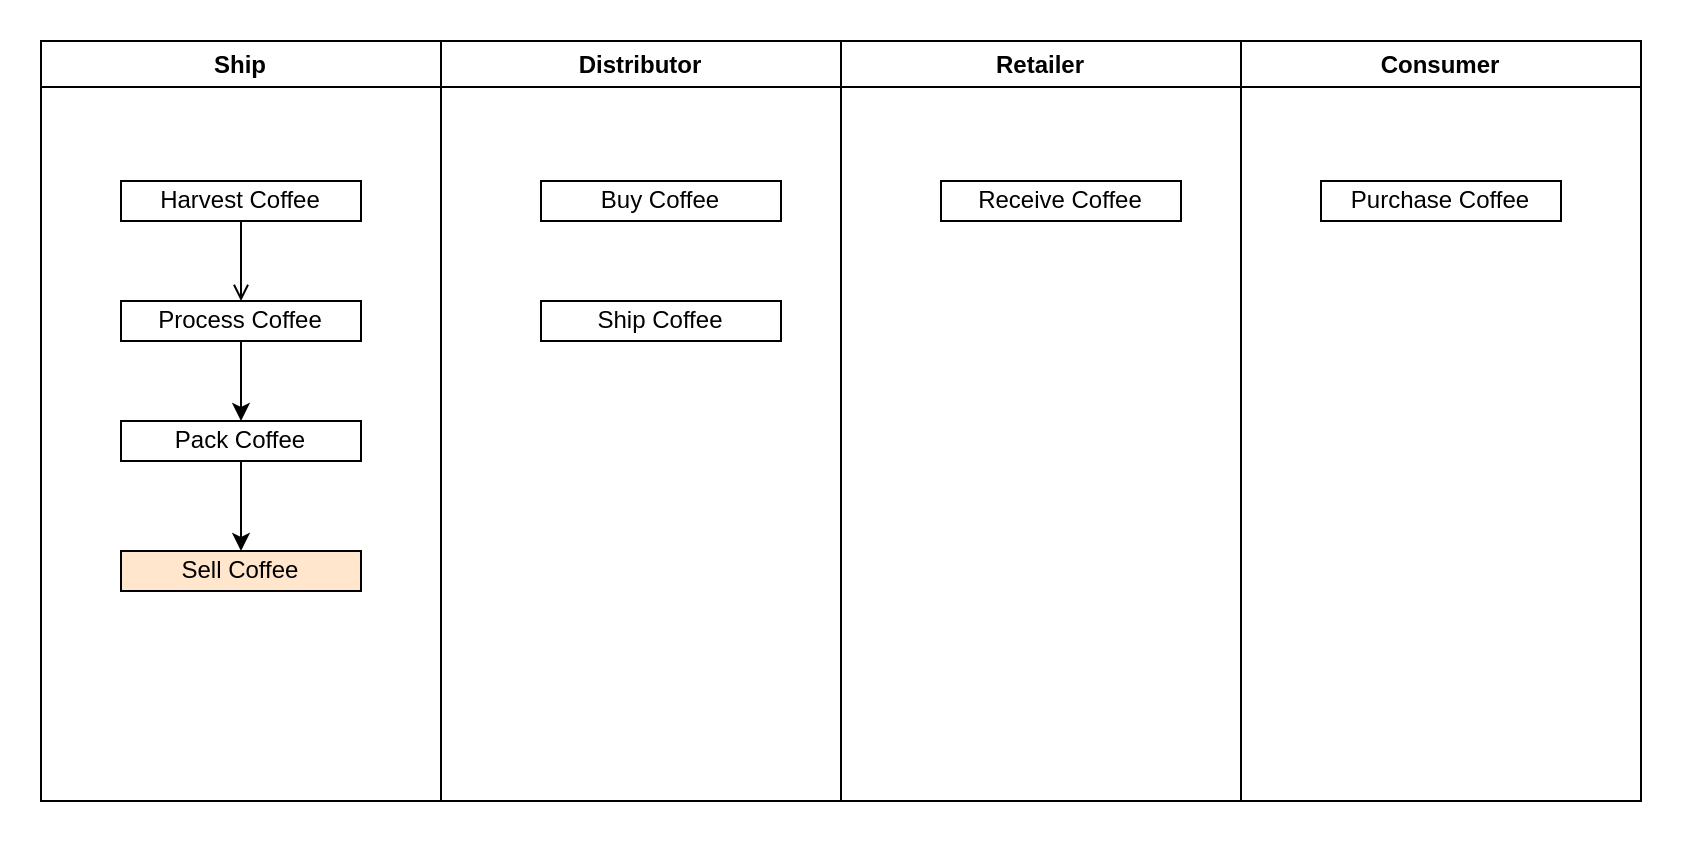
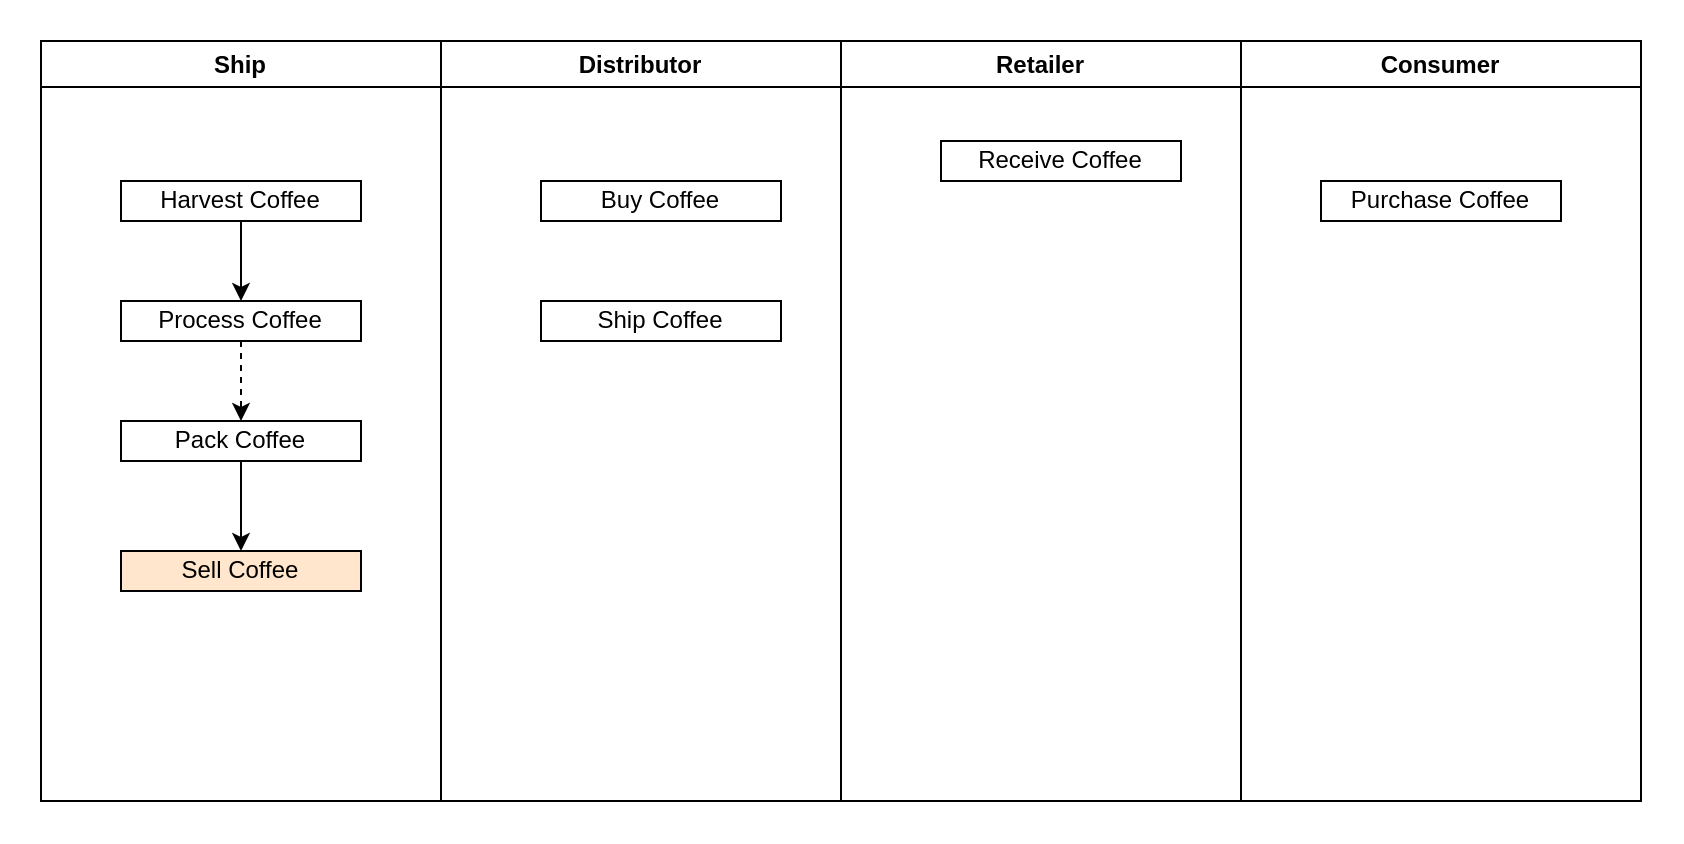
- <mxCell id="14" value="Receive Coffee" style="rounded=0;whiteSpace=wrap;html=1;" vertex="1" parent="13"><mxGeometry x="50" y="70" width="120" height="20" as="geometry" /></mxCell>
+ <mxCell id="14" value="Receive Coffee" style="rounded=0;whiteSpace=wrap;html=1;" vertex="1" parent="13"><mxGeometry x="50" y="50" width="120" height="20" as="geometry" /></mxCell>
- <mxCell id="3" value="" style="edgeStyle=orthogonalEdgeStyle;rounded=0;orthogonalLoop=1;jettySize=auto;html=1;endArrow=open;" edge="1" parent="2" source="4" target="6"><mxGeometry relative="1" as="geometry" /></mxCell>
+ <mxCell id="3" value="" style="edgeStyle=orthogonalEdgeStyle;rounded=0;orthogonalLoop=1;jettySize=auto;html=1;" edge="1" parent="2" source="4" target="6"><mxGeometry relative="1" as="geometry" /></mxCell>
- <mxCell id="5" value="" style="edgeStyle=orthogonalEdgeStyle;rounded=0;orthogonalLoop=1;jettySize=auto;html=1;" edge="1" parent="2" source="6" target="8"><mxGeometry relative="1" as="geometry" /></mxCell>
+ <mxCell id="5" value="" style="edgeStyle=orthogonalEdgeStyle;rounded=0;orthogonalLoop=1;jettySize=auto;html=1;dashed=1;" edge="1" parent="2" source="6" target="8"><mxGeometry relative="1" as="geometry" /></mxCell>
